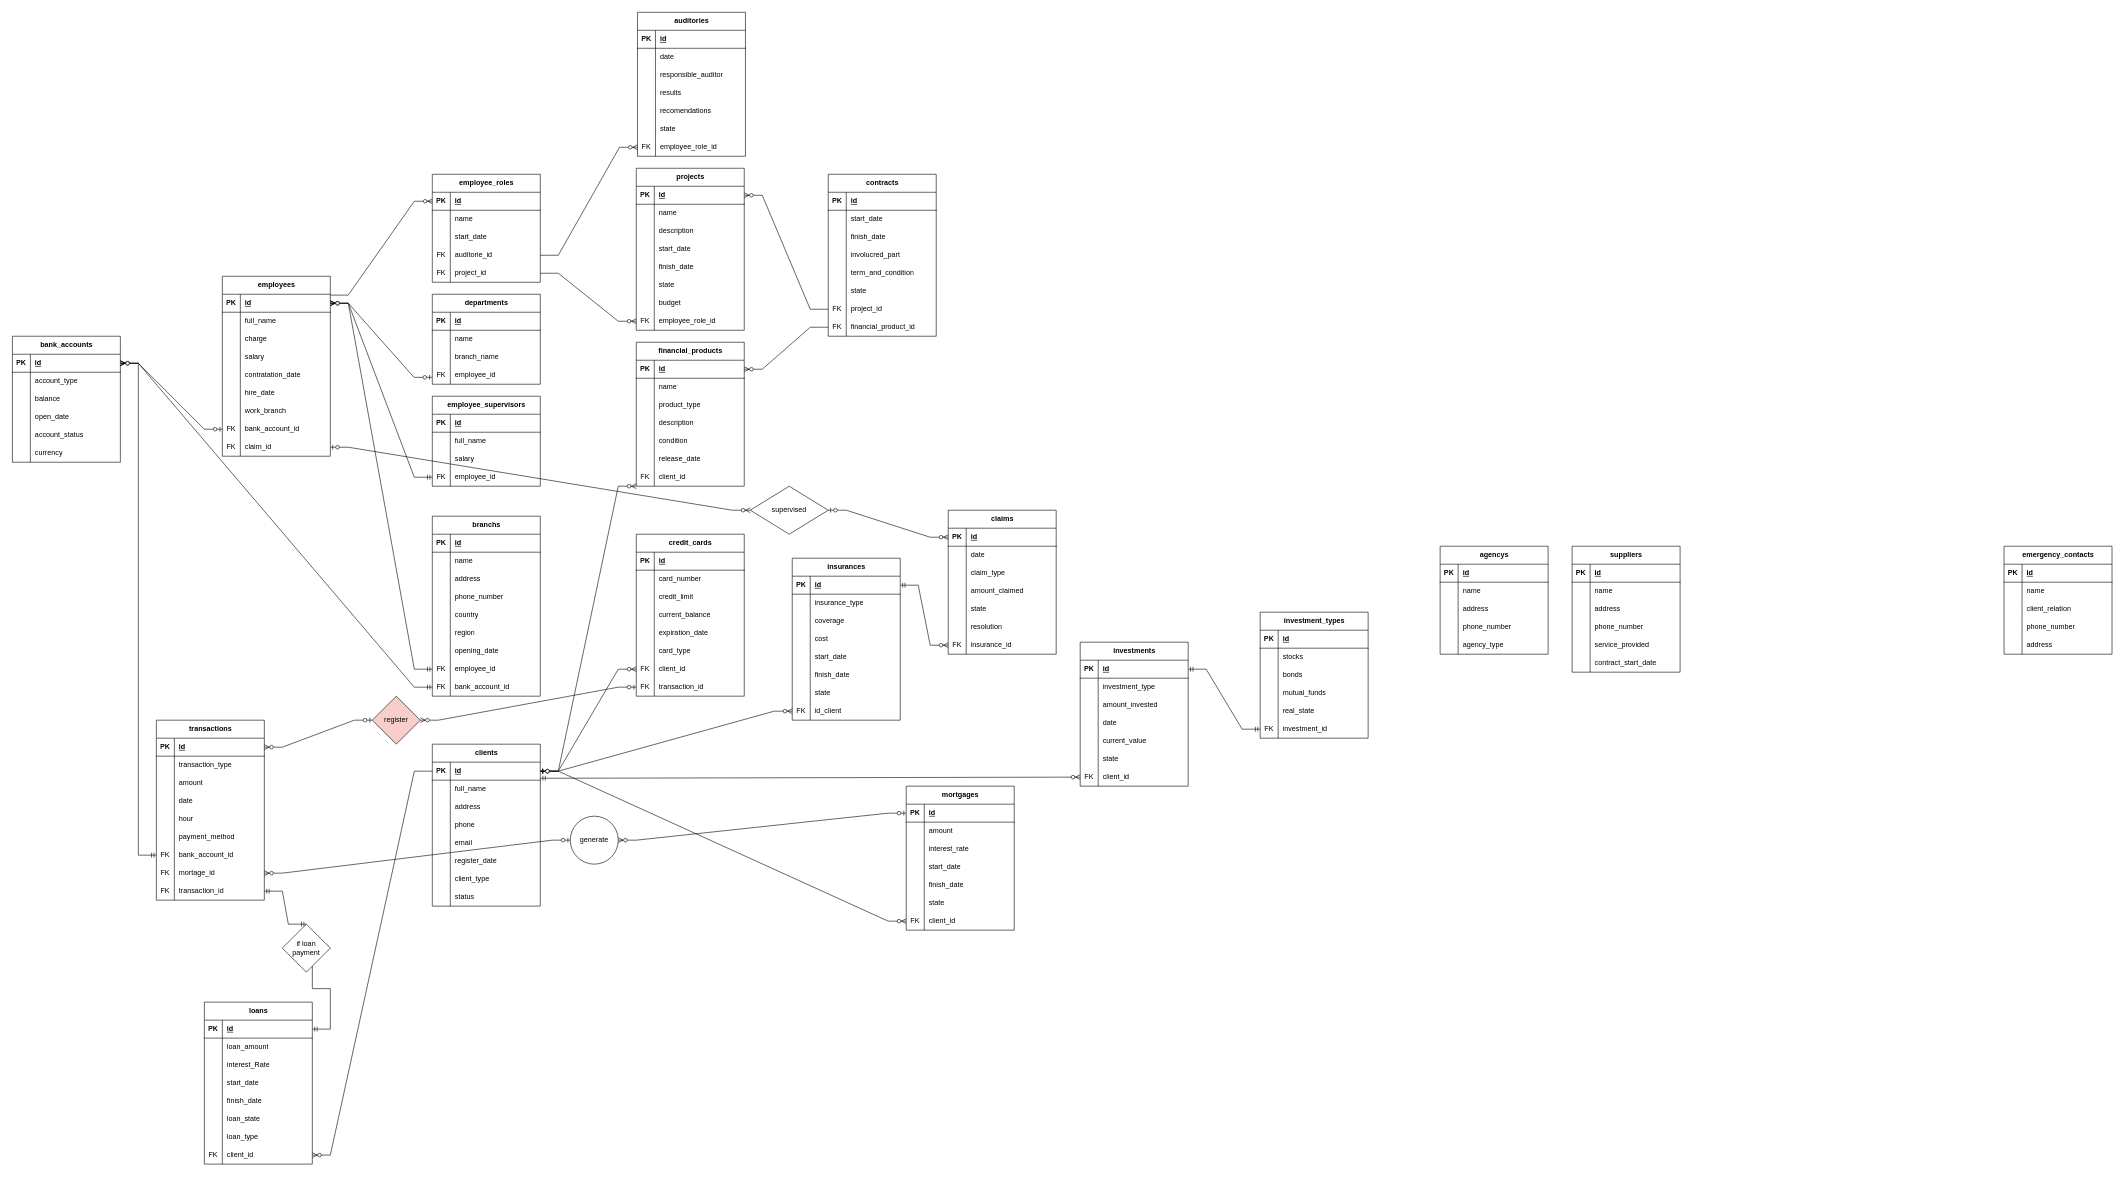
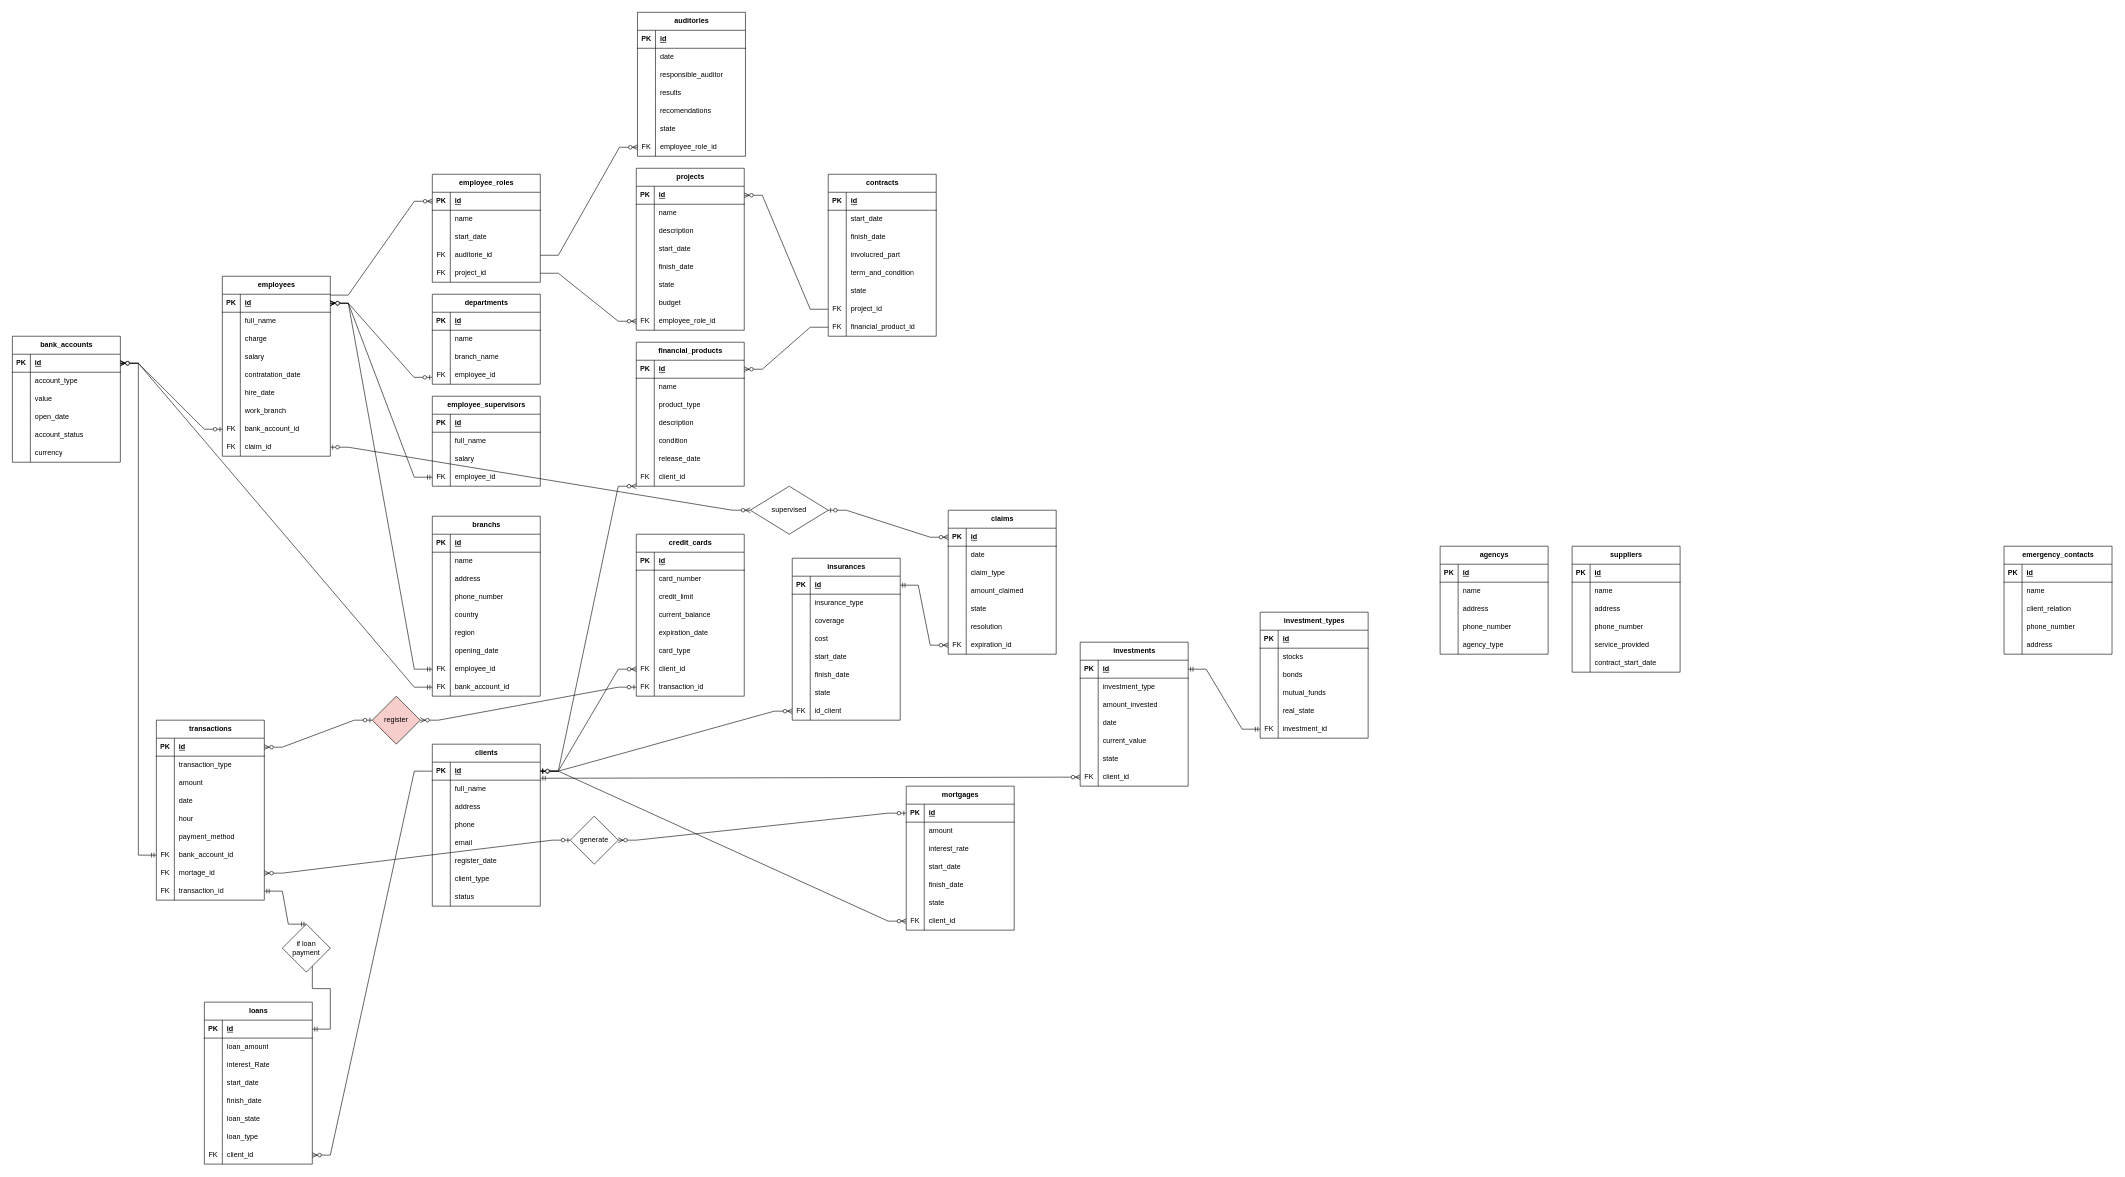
- <mxCell id="36" value="balance" style="shape=partialRectangle;connectable=0;fillColor=none;top=0;left=0;bottom=0;right=0;align=left;spacingLeft=6;overflow=hidden;whiteSpace=wrap;html=1;" vertex="1" parent="34"><mxGeometry x="30" width="150" height="30" as="geometry"><mxRectangle width="150" height="30" as="alternateBounds" /></mxGeometry></mxCell>
+ <mxCell id="36" value="value" style="shape=partialRectangle;connectable=0;fillColor=none;top=0;left=0;bottom=0;right=0;align=left;spacingLeft=6;overflow=hidden;whiteSpace=wrap;html=1;" vertex="1" parent="34"><mxGeometry x="30" width="150" height="30" as="geometry"><mxRectangle width="150" height="30" as="alternateBounds" /></mxGeometry></mxCell>
- <mxCell id="362" value="insurance_id" style="shape=partialRectangle;connectable=0;fillColor=none;top=0;left=0;bottom=0;right=0;align=left;spacingLeft=6;overflow=hidden;whiteSpace=wrap;html=1;" vertex="1" parent="360"><mxGeometry x="30" width="150" height="30" as="geometry"><mxRectangle width="150" height="30" as="alternateBounds" /></mxGeometry></mxCell>
+ <mxCell id="362" value="expiration_id" style="shape=partialRectangle;connectable=0;fillColor=none;top=0;left=0;bottom=0;right=0;align=left;spacingLeft=6;overflow=hidden;whiteSpace=wrap;html=1;" vertex="1" parent="360"><mxGeometry x="30" width="150" height="30" as="geometry"><mxRectangle width="150" height="30" as="alternateBounds" /></mxGeometry></mxCell>
- <mxCell id="489" value="generate" style="ellipse;whiteSpace=wrap;html=1;" vertex="1" parent="1"><mxGeometry x="950" y="1360" width="80" height="80" as="geometry" /></mxCell>
+ <mxCell id="489" value="generate" style="rhombus;whiteSpace=wrap;html=1;" vertex="1" parent="1"><mxGeometry x="950" y="1360" width="80" height="80" as="geometry" /></mxCell>
